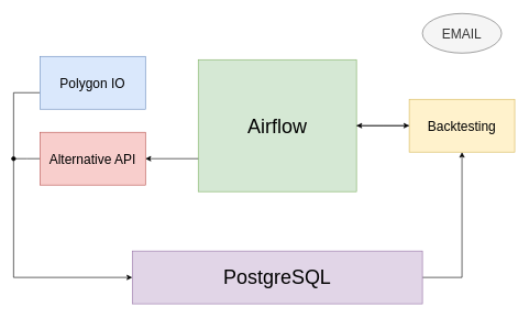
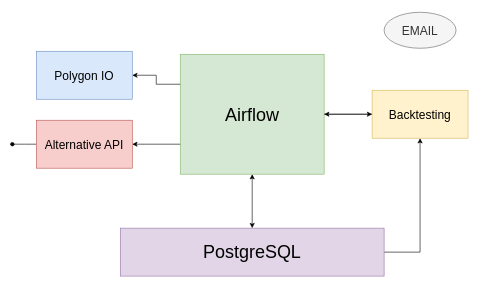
+ <mxCell id="9" style="edgeStyle=orthogonalEdgeStyle;rounded=0;orthogonalLoop=1;jettySize=auto;html=1;entryX=0;entryY=0.25;entryDx=0;entryDy=0;startArrow=classic;startFill=1;endArrow=none;endFill=0;" edge="1" parent="1" source="5" target="3"><mxGeometry relative="1" as="geometry" /></mxCell>
- <mxCell id="4" style="edgeStyle=orthogonalEdgeStyle;rounded=0;orthogonalLoop=1;jettySize=auto;html=1;entryX=0;entryY=0.5;entryDx=0;entryDy=0;" edge="1" parent="1" source="5" target="11"><mxGeometry relative="1" as="geometry"><Array as="points"><mxPoint x="20" y="140" /><mxPoint x="20" y="420" /></Array></mxGeometry></mxCell>
+ <mxCell id="2" style="edgeStyle=orthogonalEdgeStyle;rounded=0;orthogonalLoop=1;jettySize=auto;html=1;entryX=0.5;entryY=0;entryDx=0;entryDy=0;startArrow=classic;startFill=1;" edge="1" parent="1" source="3" target="11"><mxGeometry relative="1" as="geometry" /></mxCell>
